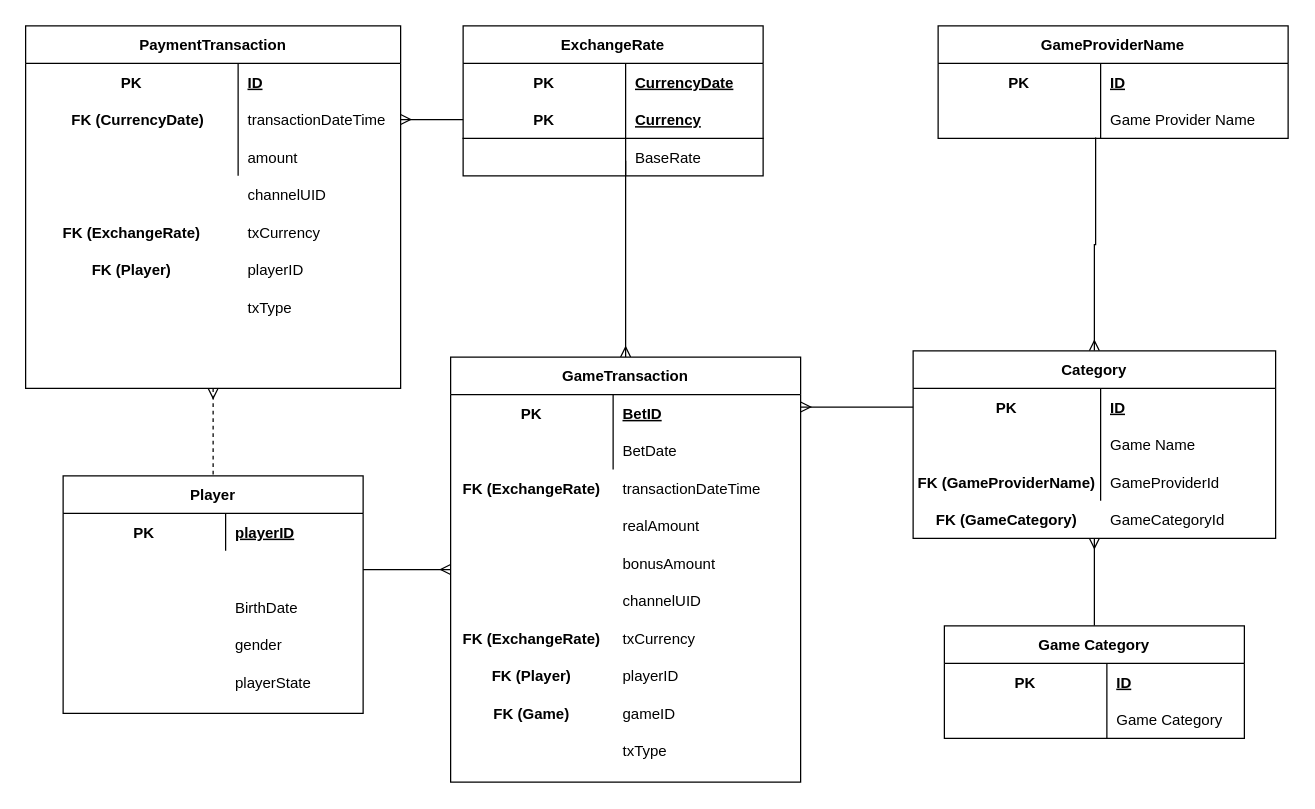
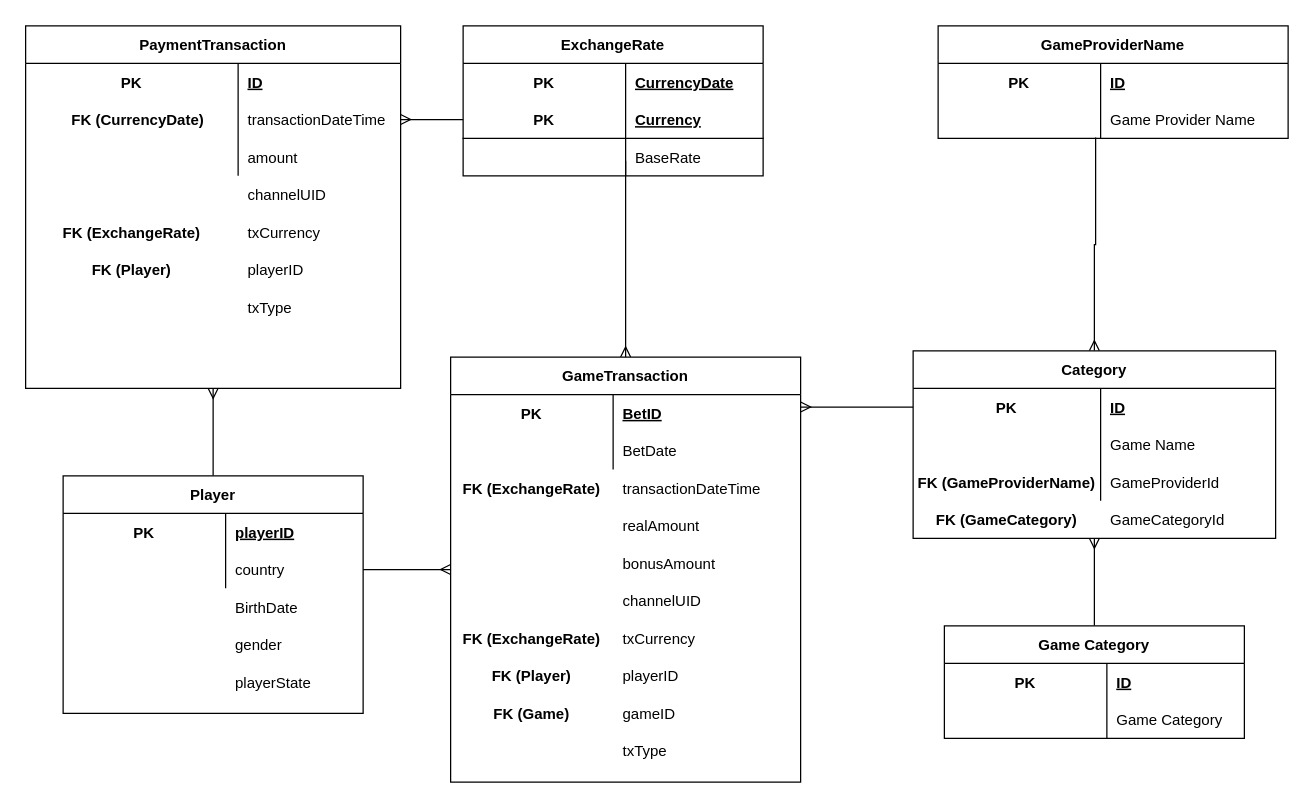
- <mxCell id="58" style="edgeStyle=orthogonalEdgeStyle;rounded=0;orthogonalLoop=1;jettySize=auto;html=1;exitX=0.5;exitY=1;exitDx=0;exitDy=0;startArrow=ERmany;startFill=0;endArrow=none;endFill=0;dashed=1;" edge="1" parent="1" source="59" target="76"><mxGeometry relative="1" as="geometry" /></mxCell>
+ <mxCell id="58" style="edgeStyle=orthogonalEdgeStyle;rounded=0;orthogonalLoop=1;jettySize=auto;html=1;exitX=0.5;exitY=1;exitDx=0;exitDy=0;startArrow=ERmany;startFill=0;endArrow=none;endFill=0;" edge="1" parent="1" source="59" target="76"><mxGeometry relative="1" as="geometry" /></mxCell>
+ <mxCell id="82" value="country" style="shape=partialRectangle;connectable=0;fillColor=none;top=0;left=0;bottom=0;right=0;align=left;spacingLeft=6;overflow=hidden;" vertex="1" parent="80"><mxGeometry x="130" width="110" height="30" as="geometry" /></mxCell>
